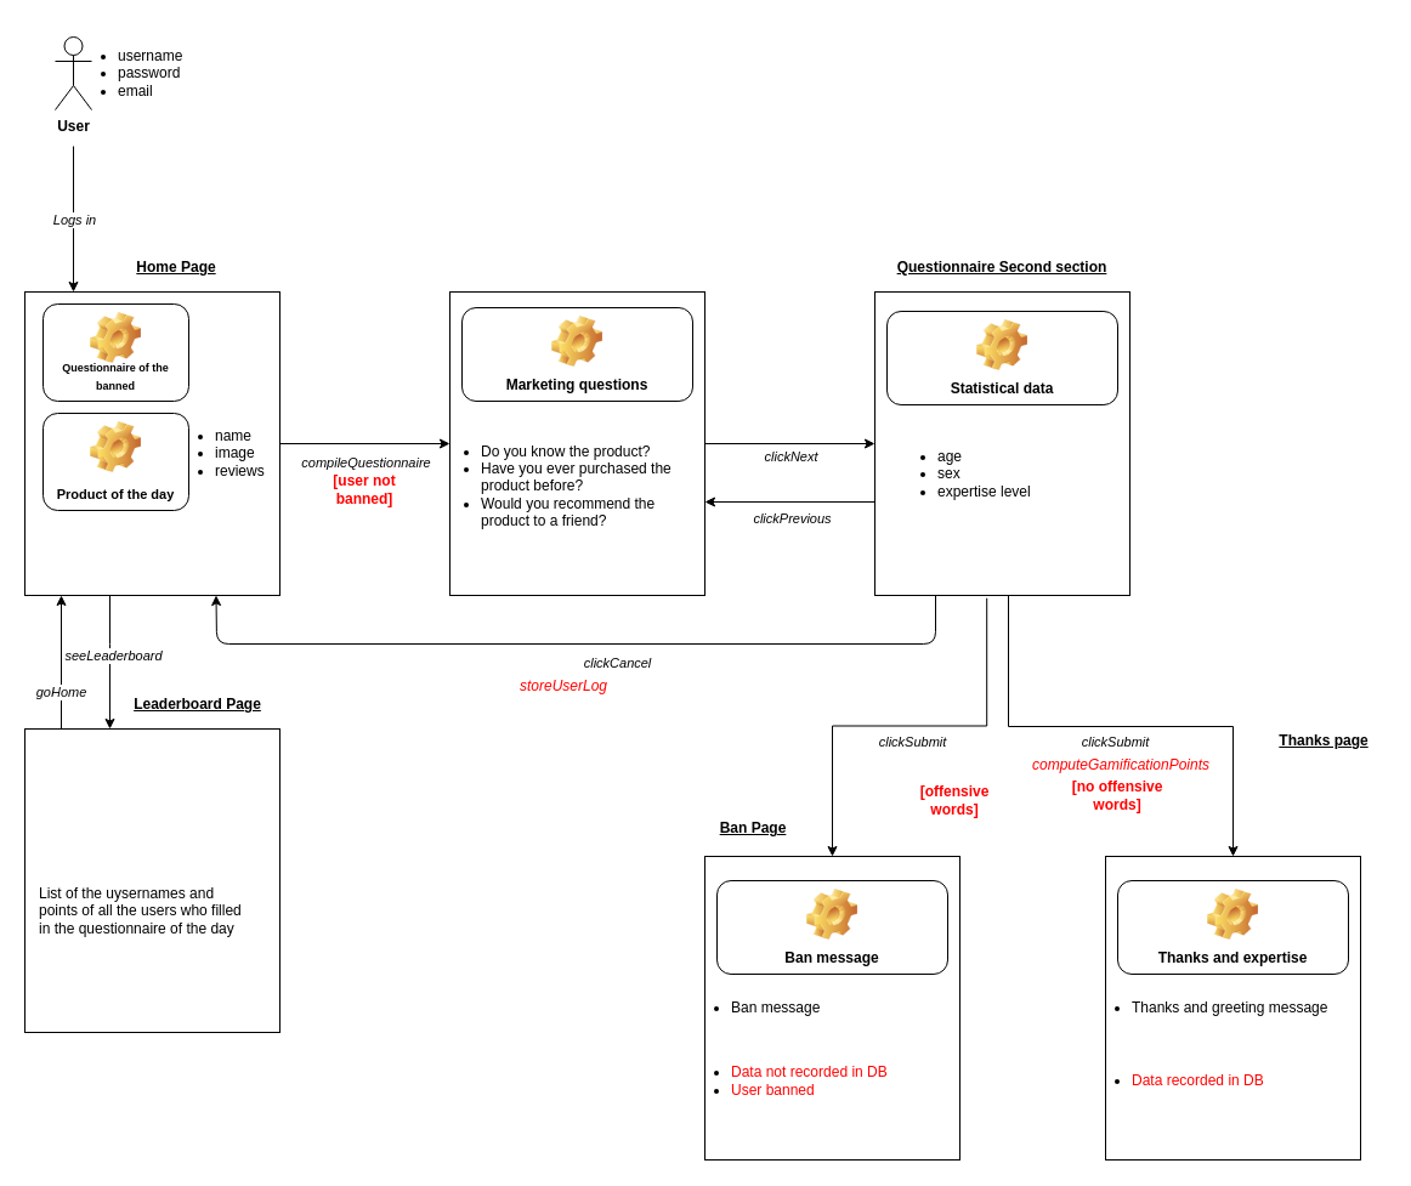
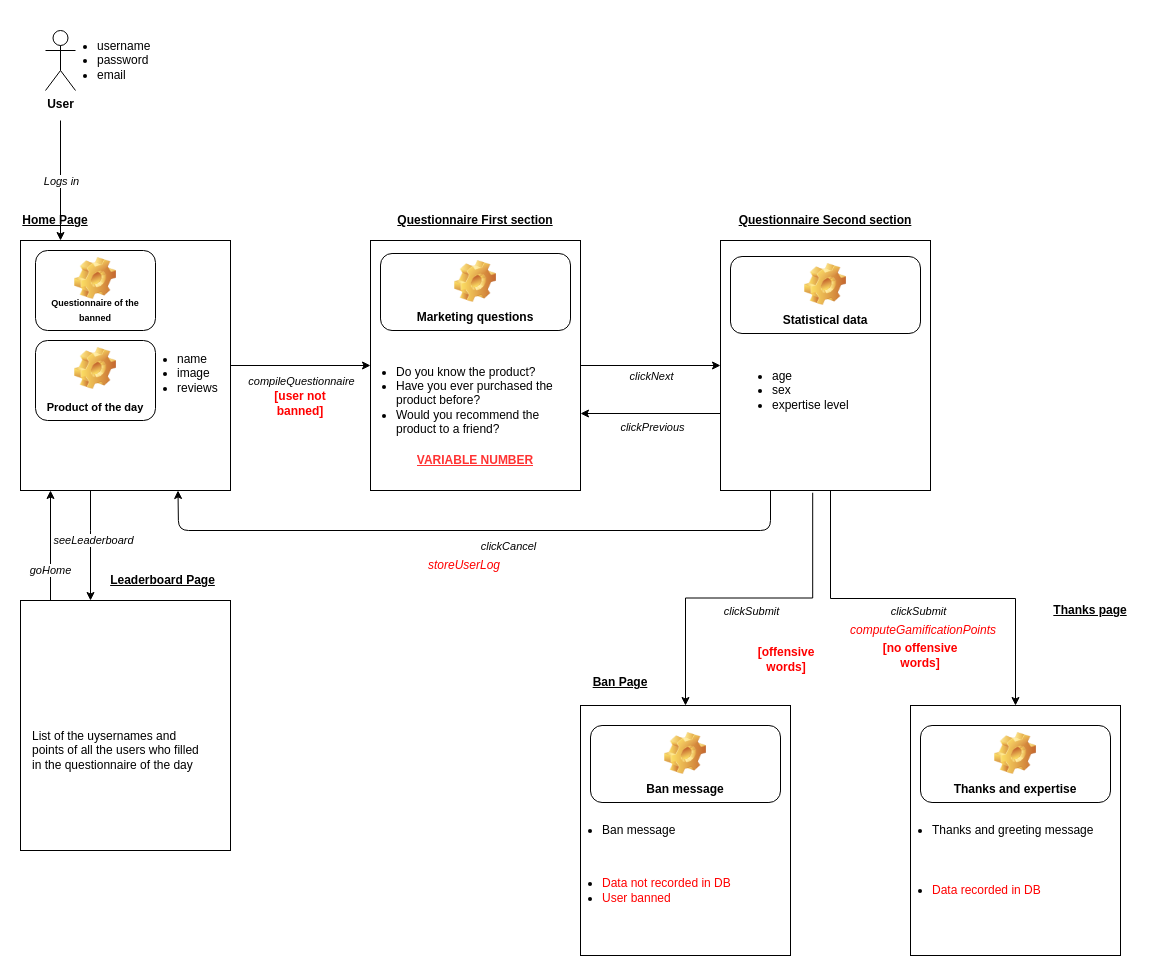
- <mxCell id="11" value="&lt;u&gt;&lt;b&gt;Home Page&lt;/b&gt;&lt;/u&gt;" style="text;html=1;strokeColor=none;fillColor=none;align=center;verticalAlign=middle;whiteSpace=wrap;rounded=0;" vertex="1" parent="1"><mxGeometry x="100" y="210" width="90" height="20" as="geometry" /></mxCell>
+ <mxCell id="11" value="&lt;u&gt;&lt;b&gt;Home Page&lt;/b&gt;&lt;/u&gt;" style="text;html=1;strokeColor=none;fillColor=none;align=center;verticalAlign=middle;whiteSpace=wrap;rounded=0;" vertex="1" parent="1"><mxGeometry x="10" y="210" width="90" height="20" as="geometry" /></mxCell>
+ <mxCell id="19" value="&lt;u&gt;&lt;b&gt;Questionnaire First section&lt;/b&gt;&lt;/u&gt;" style="text;html=1;strokeColor=none;fillColor=none;align=center;verticalAlign=middle;whiteSpace=wrap;rounded=0;" vertex="1" parent="1"><mxGeometry x="380" y="210" width="190" height="20" as="geometry" /></mxCell>
+ <mxCell id="26" value="&lt;font color=&quot;#FF3333&quot;&gt;&lt;u&gt;&lt;b&gt;VARIABLE NUMBER&lt;/b&gt;&lt;/u&gt;&lt;/font&gt;" style="text;html=1;strokeColor=none;fillColor=none;align=center;verticalAlign=middle;whiteSpace=wrap;overflow=hidden;" vertex="1" parent="1"><mxGeometry x="410" y="450" width="130" height="20" as="geometry" /></mxCell>
